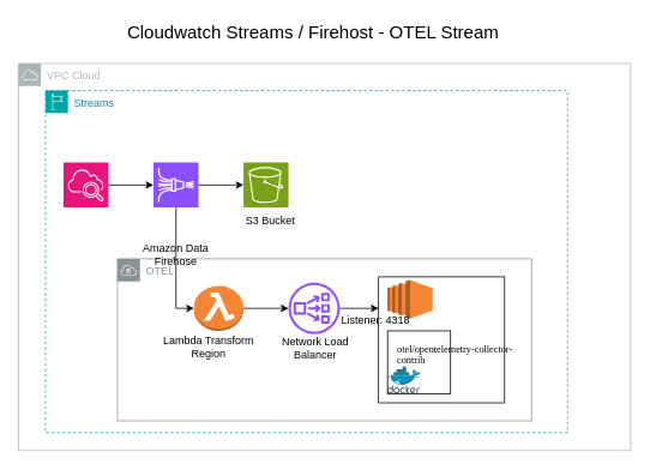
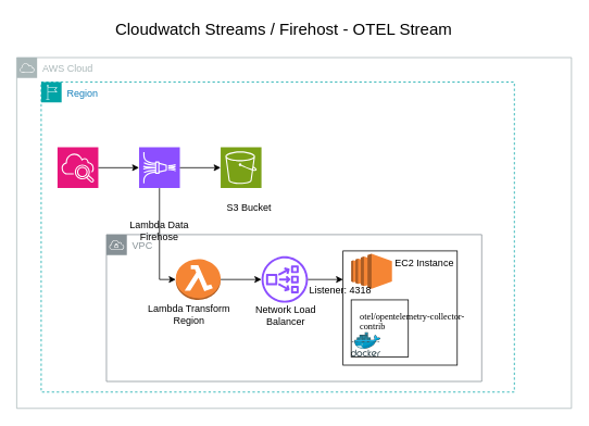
- <mxCell id="3" value="VPC Cloud" style="sketch=0;outlineConnect=0;gradientColor=none;html=1;whiteSpace=wrap;fontSize=12;fontStyle=0;shape=mxgraph.aws4.group;grIcon=mxgraph.aws4.group_aws_cloud;strokeColor=#AAB7B8;fillColor=none;verticalAlign=top;align=left;spacingLeft=30;fontColor=#AAB7B8;dashed=0;pointerEvents=0;" vertex="1" parent="1"><mxGeometry x="20" y="70" width="680" height="430" as="geometry" /></mxCell>
+ <mxCell id="3" value="AWS Cloud" style="sketch=0;outlineConnect=0;gradientColor=none;html=1;whiteSpace=wrap;fontSize=12;fontStyle=0;shape=mxgraph.aws4.group;grIcon=mxgraph.aws4.group_aws_cloud;strokeColor=#AAB7B8;fillColor=none;verticalAlign=top;align=left;spacingLeft=30;fontColor=#AAB7B8;dashed=0;pointerEvents=0;" vertex="1" parent="1"><mxGeometry x="20" y="70" width="680" height="430" as="geometry" /></mxCell>
- <mxCell id="4" value="Streams" style="points=[[0,0],[0.25,0],[0.5,0],[0.75,0],[1,0],[1,0.25],[1,0.5],[1,0.75],[1,1],[0.75,1],[0.5,1],[0.25,1],[0,1],[0,0.75],[0,0.5],[0,0.25]];outlineConnect=0;gradientColor=none;html=1;whiteSpace=wrap;fontSize=12;fontStyle=0;container=1;pointerEvents=0;collapsible=0;recursiveResize=0;shape=mxgraph.aws4.group;grIcon=mxgraph.aws4.group_region;strokeColor=#00A4A6;fillColor=none;verticalAlign=top;align=left;spacingLeft=30;fontColor=#147EBA;dashed=1;" vertex="1" parent="1"><mxGeometry x="50" y="100" width="580" height="380" as="geometry" /></mxCell>
+ <mxCell id="4" value="Region" style="points=[[0,0],[0.25,0],[0.5,0],[0.75,0],[1,0],[1,0.25],[1,0.5],[1,0.75],[1,1],[0.75,1],[0.5,1],[0.25,1],[0,1],[0,0.75],[0,0.5],[0,0.25]];outlineConnect=0;gradientColor=none;html=1;whiteSpace=wrap;fontSize=12;fontStyle=0;container=1;pointerEvents=0;collapsible=0;recursiveResize=0;shape=mxgraph.aws4.group;grIcon=mxgraph.aws4.group_region;strokeColor=#00A4A6;fillColor=none;verticalAlign=top;align=left;spacingLeft=30;fontColor=#147EBA;dashed=1;" vertex="1" parent="1"><mxGeometry x="50" y="100" width="580" height="380" as="geometry" /></mxCell>
- <mxCell id="18" value="S3 Bucket" style="text;html=1;align=center;verticalAlign=middle;whiteSpace=wrap;rounded=0;" vertex="1" parent="4"><mxGeometry x="220" y="130" width="60" height="30" as="geometry" /></mxCell>
+ <mxCell id="18" value="S3 Bucket" style="text;html=1;align=center;verticalAlign=middle;whiteSpace=wrap;rounded=0;" vertex="1" parent="4"><mxGeometry x="225" y="140" width="60" height="30" as="geometry" /></mxCell>
- <mxCell id="17" value="Amazon Data Firehose" style="text;html=1;align=center;verticalAlign=middle;whiteSpace=wrap;rounded=0;" vertex="1" parent="4"><mxGeometry x="100" y="167" width="90" height="30" as="geometry" /></mxCell>
+ <mxCell id="17" value="Lambda Data Firehose" style="text;html=1;align=center;verticalAlign=middle;whiteSpace=wrap;rounded=0;" vertex="1" parent="4"><mxGeometry x="100" y="167" width="90" height="30" as="geometry" /></mxCell>
- <mxCell id="16" value="OTEL" style="sketch=0;outlineConnect=0;gradientColor=none;html=1;whiteSpace=wrap;fontSize=12;fontStyle=0;shape=mxgraph.aws4.group;grIcon=mxgraph.aws4.group_vpc;strokeColor=#879196;fillColor=none;verticalAlign=top;align=left;spacingLeft=30;fontColor=#879196;dashed=0;pointerEvents=0;" vertex="1" parent="4"><mxGeometry x="80" y="187" width="460" height="180" as="geometry" /></mxCell>
+ <mxCell id="16" value="VPC" style="sketch=0;outlineConnect=0;gradientColor=none;html=1;whiteSpace=wrap;fontSize=12;fontStyle=0;shape=mxgraph.aws4.group;grIcon=mxgraph.aws4.group_vpc;strokeColor=#879196;fillColor=none;verticalAlign=top;align=left;spacingLeft=30;fontColor=#879196;dashed=0;pointerEvents=0;" vertex="1" parent="4"><mxGeometry x="80" y="187" width="460" height="180" as="geometry" /></mxCell>
+ <mxCell id="22" value="EC2 Instance" style="text;html=1;align=center;verticalAlign=middle;whiteSpace=wrap;rounded=0;" vertex="1" parent="4"><mxGeometry x="430" y="207" width="80" height="30" as="geometry" /></mxCell>
